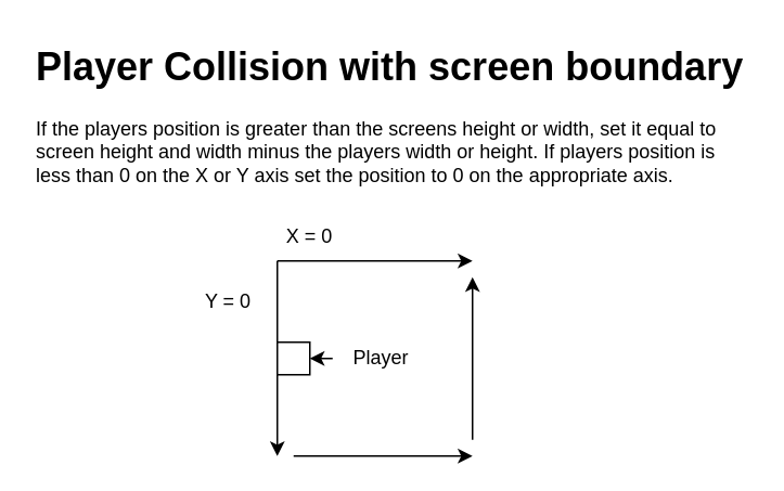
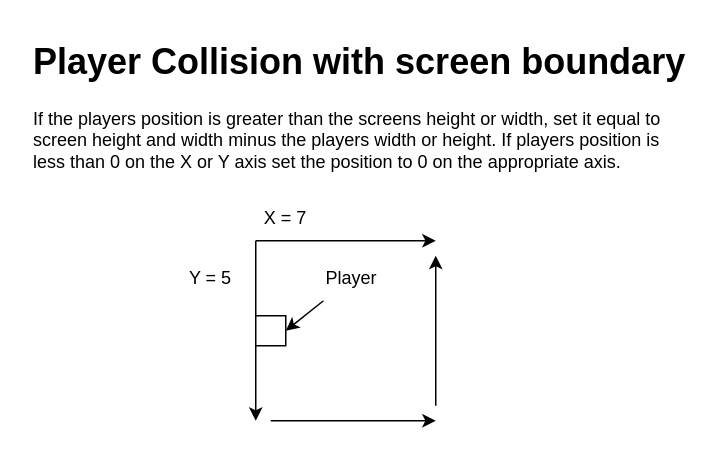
- <mxCell id="5" value="X = 0" style="text;html=1;align=center;verticalAlign=middle;whiteSpace=wrap;rounded=0;" vertex="1" parent="1"><mxGeometry x="160" y="130" width="60" height="30" as="geometry" /></mxCell>
+ <mxCell id="5" value="X = 7" style="text;html=1;align=center;verticalAlign=middle;whiteSpace=wrap;rounded=0;" vertex="1" parent="1"><mxGeometry x="160" y="130" width="60" height="30" as="geometry" /></mxCell>
- <mxCell id="6" value="Y = 0" style="text;html=1;align=center;verticalAlign=middle;whiteSpace=wrap;rounded=0;" vertex="1" parent="1"><mxGeometry x="110" y="170" width="60" height="30" as="geometry" /></mxCell>
+ <mxCell id="6" value="Y = 5" style="text;html=1;align=center;verticalAlign=middle;whiteSpace=wrap;rounded=0;" vertex="1" parent="1"><mxGeometry x="110" y="170" width="60" height="30" as="geometry" /></mxCell>
- <mxCell id="7" value="Player" style="text;html=1;align=center;verticalAlign=middle;whiteSpace=wrap;rounded=0;" vertex="1" parent="1"><mxGeometry x="204" y="205" width="60" height="30" as="geometry" /></mxCell>
+ <mxCell id="7" value="Player" style="text;html=1;align=center;verticalAlign=middle;whiteSpace=wrap;rounded=0;" vertex="1" parent="1"><mxGeometry x="204" y="170" width="60" height="30" as="geometry" /></mxCell>
